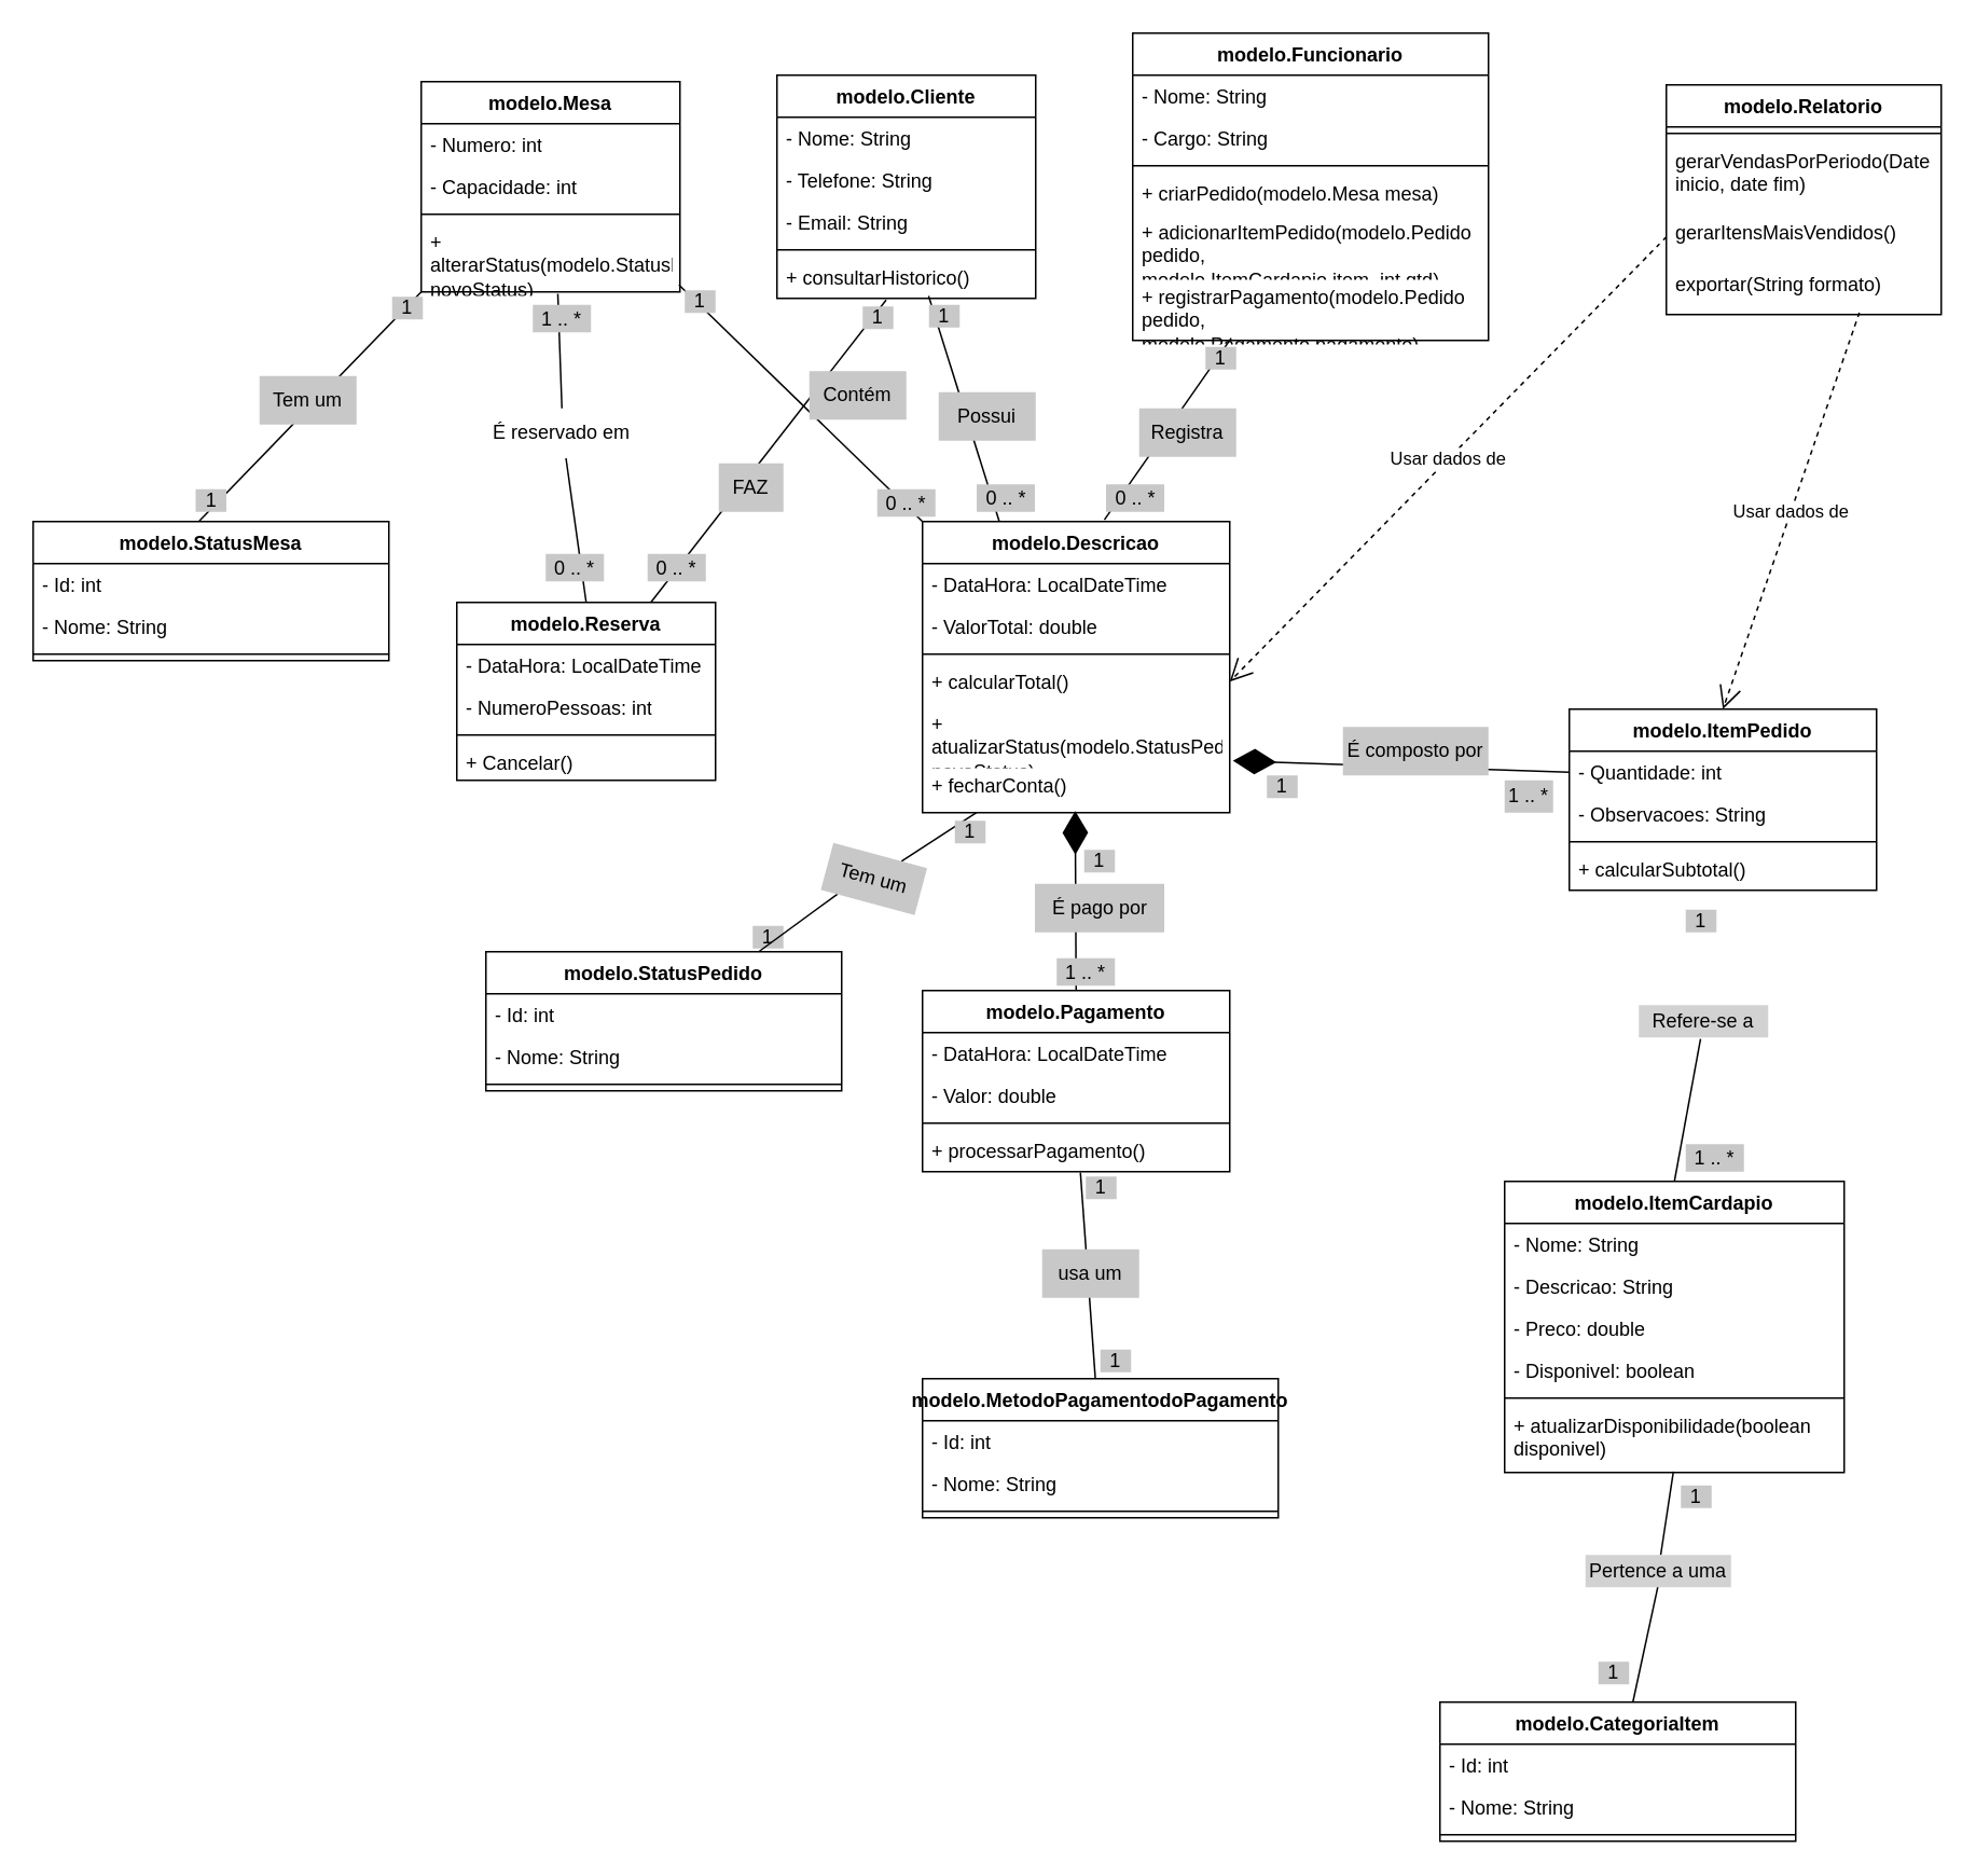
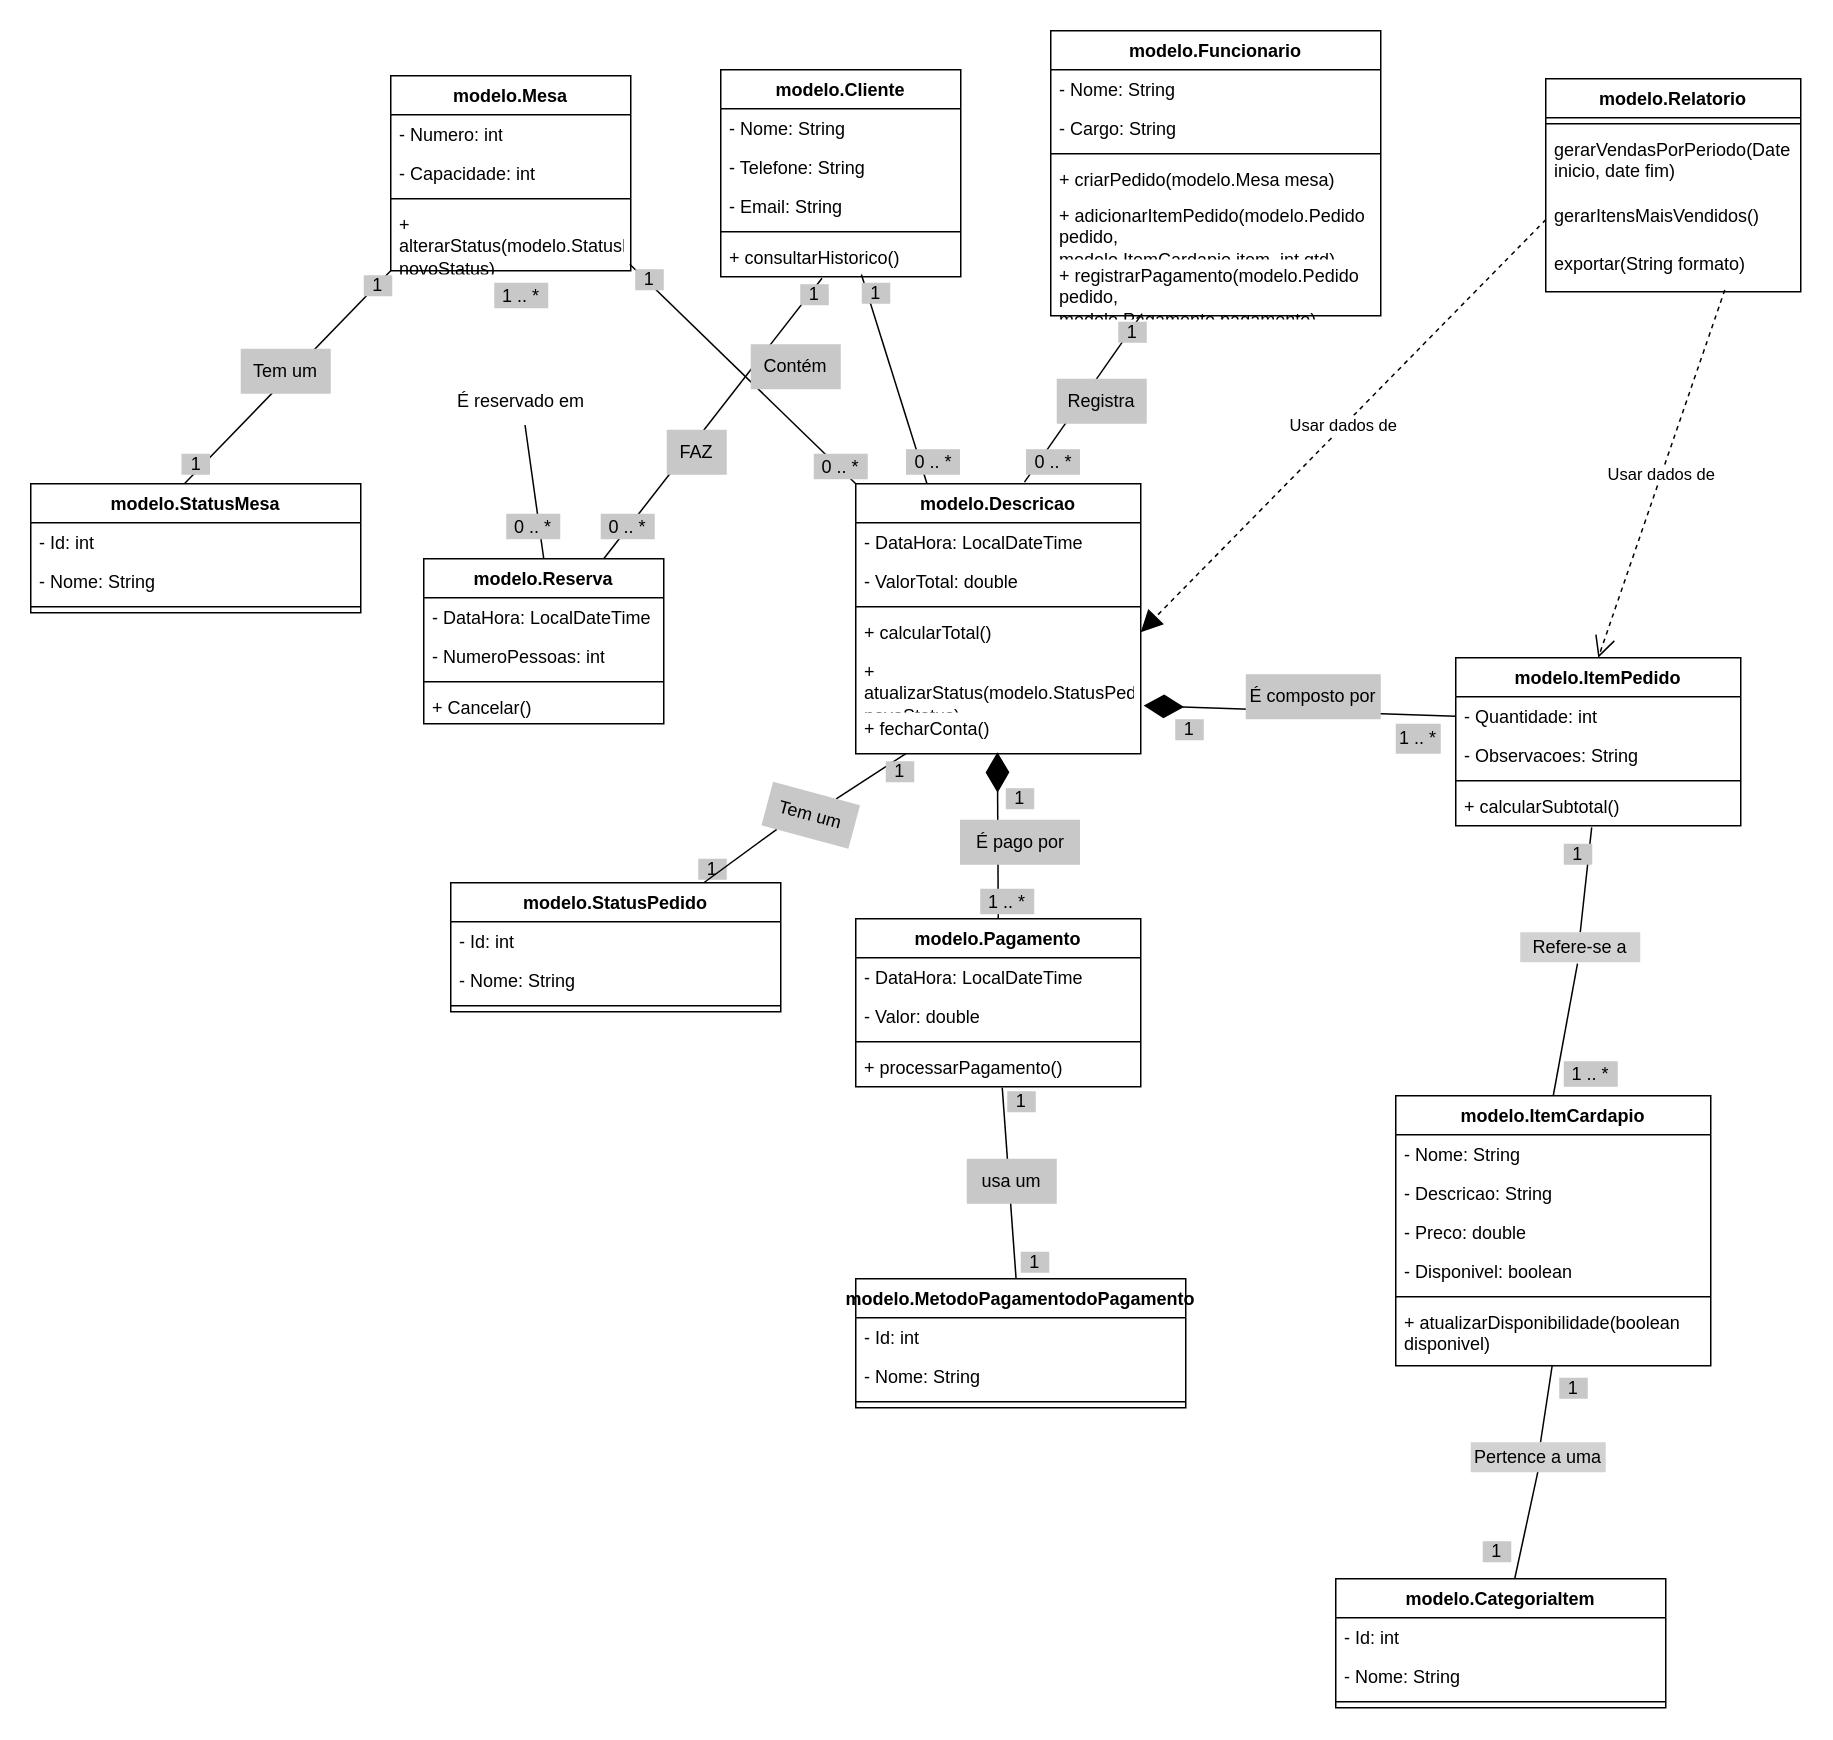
- <mxCell id="81" value="" style="endArrow=none;html=1;rounded=0;entryX=0.528;entryY=1.028;entryDx=0;entryDy=0;entryPerimeter=0;exitX=0.5;exitY=0;exitDx=0;exitDy=0;" edge="1" parent="1" source="109" target="36"><mxGeometry width="50" height="50" relative="1" as="geometry"><mxPoint x="370" y="332" as="sourcePoint" /><mxPoint x="350" y="232" as="targetPoint" /></mxGeometry></mxCell>
- <mxCell id="122" value="Possui" style="text;strokeColor=none;align=center;fillColor=#C8C8C8;html=1;verticalAlign=middle;whiteSpace=wrap;rounded=0;" vertex="1" parent="1"><mxGeometry x="580" y="242" width="60" height="30" as="geometry" /></mxCell>
- <mxCell id="75" value="Usar dados de" style="endArrow=open;endSize=12;dashed=1;html=1;rounded=0;curved=1;entryX=1;entryY=0.5;entryDx=0;entryDy=0;exitX=0;exitY=0.5;exitDx=0;exitDy=0;" edge="1" parent="1" source="40" target="12"><mxGeometry x="-0.003" width="160" relative="1" as="geometry"><mxPoint x="960" y="312" as="sourcePoint" /><mxPoint x="1120" y="312" as="targetPoint" /><mxPoint as="offset" /></mxGeometry></mxCell>
+ <mxCell id="75" value="Usar dados de" style="endArrow=block;endSize=12;dashed=1;html=1;rounded=0;curved=1;entryX=1;entryY=0.5;entryDx=0;entryDy=0;exitX=0;exitY=0.5;exitDx=0;exitDy=0;" edge="1" parent="1" source="40" target="12"><mxGeometry x="-0.003" width="160" relative="1" as="geometry"><mxPoint x="960" y="312" as="sourcePoint" /><mxPoint x="1120" y="312" as="targetPoint" /><mxPoint as="offset" /></mxGeometry></mxCell>
+ <mxCell id="79" value="" style="endArrow=none;html=1;rounded=0;entryX=0.477;entryY=1.043;entryDx=0;entryDy=0;entryPerimeter=0;exitX=0.5;exitY=0;exitDx=0;exitDy=0;" edge="1" parent="1" source="105" target="31"><mxGeometry width="50" height="50" relative="1" as="geometry"><mxPoint x="1010" y="851" as="sourcePoint" /><mxPoint x="1127" y="742" as="targetPoint" /></mxGeometry></mxCell>
